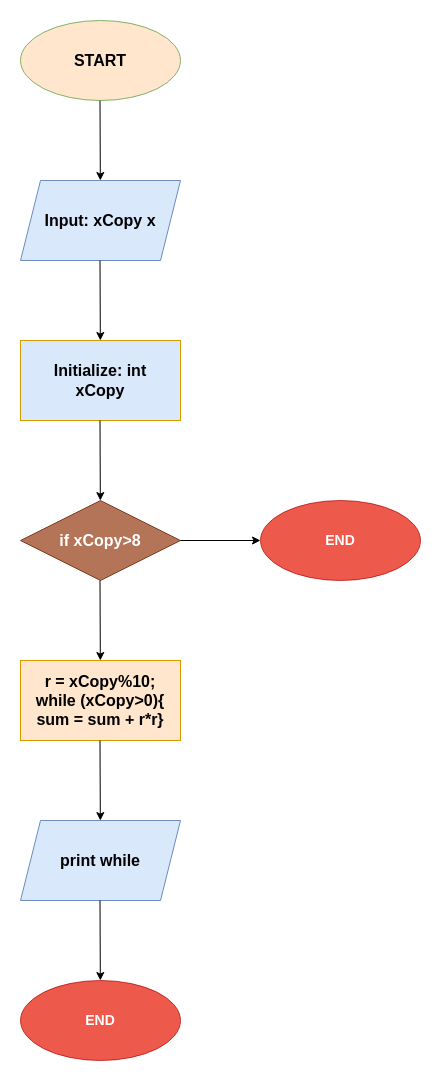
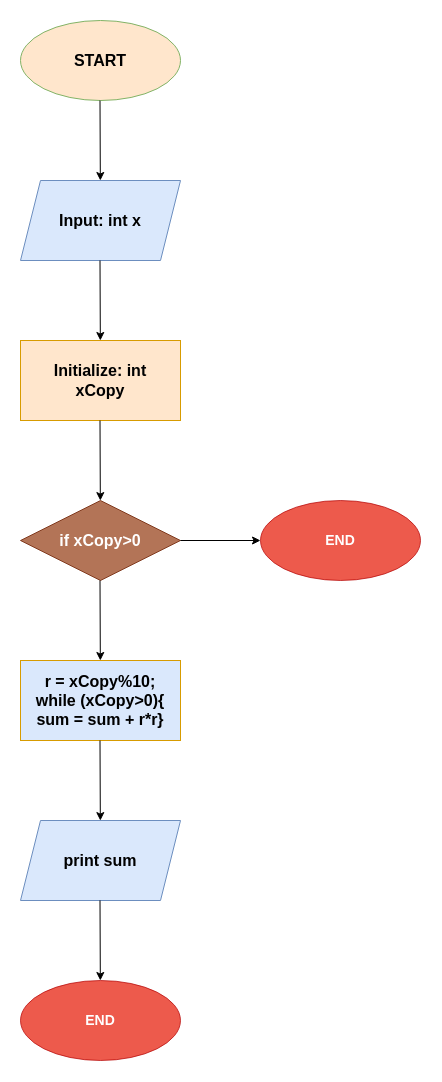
- <mxCell id="4" value="&lt;b&gt;Input: xCopy x&lt;/b&gt;" style="shape=parallelogram;perimeter=parallelogramPerimeter;whiteSpace=wrap;html=1;fixedSize=1;fontSize=16;fillColor=#dae8fc;strokeColor=#6c8ebf;" vertex="1" parent="1"><mxGeometry x="20" y="180" width="160" height="80" as="geometry" /></mxCell>
+ <mxCell id="4" value="&lt;b&gt;Input: int x&lt;/b&gt;" style="shape=parallelogram;perimeter=parallelogramPerimeter;whiteSpace=wrap;html=1;fixedSize=1;fontSize=16;fillColor=#dae8fc;strokeColor=#6c8ebf;" vertex="1" parent="1"><mxGeometry x="20" y="180" width="160" height="80" as="geometry" /></mxCell>
- <mxCell id="5" value="&lt;div&gt;&lt;b&gt;Initialize: int&lt;/b&gt;&lt;/div&gt;&lt;div&gt;&lt;b&gt;xCopy&lt;br&gt;&lt;/b&gt;&lt;/div&gt;" style="rounded=0;whiteSpace=wrap;html=1;fontSize=16;fillColor=#dae8fc;strokeColor=#d79b00;" vertex="1" parent="1"><mxGeometry x="20" y="340" width="160" height="80" as="geometry" /></mxCell>
+ <mxCell id="5" value="&lt;div&gt;&lt;b&gt;Initialize: int&lt;/b&gt;&lt;/div&gt;&lt;div&gt;&lt;b&gt;xCopy&lt;br&gt;&lt;/b&gt;&lt;/div&gt;" style="rounded=0;whiteSpace=wrap;html=1;fontSize=16;fillColor=#ffe6cc;strokeColor=#d79b00;" vertex="1" parent="1"><mxGeometry x="20" y="340" width="160" height="80" as="geometry" /></mxCell>
- <mxCell id="8" value="&lt;b&gt;if xCopy&amp;gt;8&lt;br&gt;&lt;/b&gt;" style="rhombus;whiteSpace=wrap;html=1;fontSize=16;fillColor=#a0522d;fontColor=#ffffff;strokeColor=#6D1F00;opacity=80;" vertex="1" parent="1"><mxGeometry x="20" y="500" width="160" height="80" as="geometry" /></mxCell>
+ <mxCell id="8" value="&lt;b&gt;if xCopy&amp;gt;0&lt;br&gt;&lt;/b&gt;" style="rhombus;whiteSpace=wrap;html=1;fontSize=16;fillColor=#a0522d;fontColor=#ffffff;strokeColor=#6D1F00;opacity=80;" vertex="1" parent="1"><mxGeometry x="20" y="500" width="160" height="80" as="geometry" /></mxCell>
- <mxCell id="11" value="&lt;div&gt;&lt;b&gt;r = xCopy%10;&lt;/b&gt;&lt;/div&gt;&lt;div&gt;&lt;b&gt;while (xCopy&amp;gt;0){&lt;/b&gt;&lt;/div&gt;&lt;div&gt;&lt;b&gt;sum = sum + r*r}&lt;/b&gt;&lt;br&gt;&lt;/div&gt;" style="rounded=0;whiteSpace=wrap;html=1;fontSize=16;fillColor=#ffe6cc;strokeColor=#d79b00;" vertex="1" parent="1"><mxGeometry x="20" y="660" width="160" height="80" as="geometry" /></mxCell>
+ <mxCell id="11" value="&lt;div&gt;&lt;b&gt;r = xCopy%10;&lt;/b&gt;&lt;/div&gt;&lt;div&gt;&lt;b&gt;while (xCopy&amp;gt;0){&lt;/b&gt;&lt;/div&gt;&lt;div&gt;&lt;b&gt;sum = sum + r*r}&lt;/b&gt;&lt;br&gt;&lt;/div&gt;" style="rounded=0;whiteSpace=wrap;html=1;fontSize=16;fillColor=#dae8fc;strokeColor=#d79b00;" vertex="1" parent="1"><mxGeometry x="20" y="660" width="160" height="80" as="geometry" /></mxCell>
- <mxCell id="13" value="&lt;b&gt;print while&lt;/b&gt;" style="shape=parallelogram;perimeter=parallelogramPerimeter;whiteSpace=wrap;html=1;fixedSize=1;fontSize=16;fillColor=#dae8fc;strokeColor=#6c8ebf;" vertex="1" parent="1"><mxGeometry x="20" y="820" width="160" height="80" as="geometry" /></mxCell>
+ <mxCell id="13" value="&lt;b&gt;print sum&lt;/b&gt;" style="shape=parallelogram;perimeter=parallelogramPerimeter;whiteSpace=wrap;html=1;fixedSize=1;fontSize=16;fillColor=#dae8fc;strokeColor=#6c8ebf;" vertex="1" parent="1"><mxGeometry x="20" y="820" width="160" height="80" as="geometry" /></mxCell>
